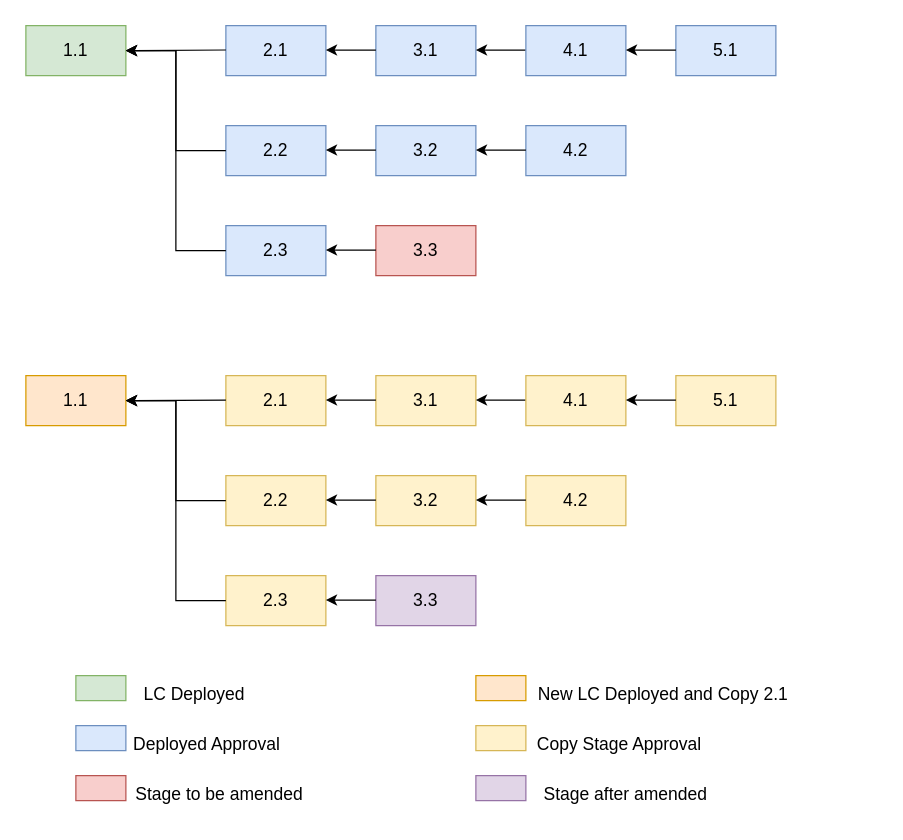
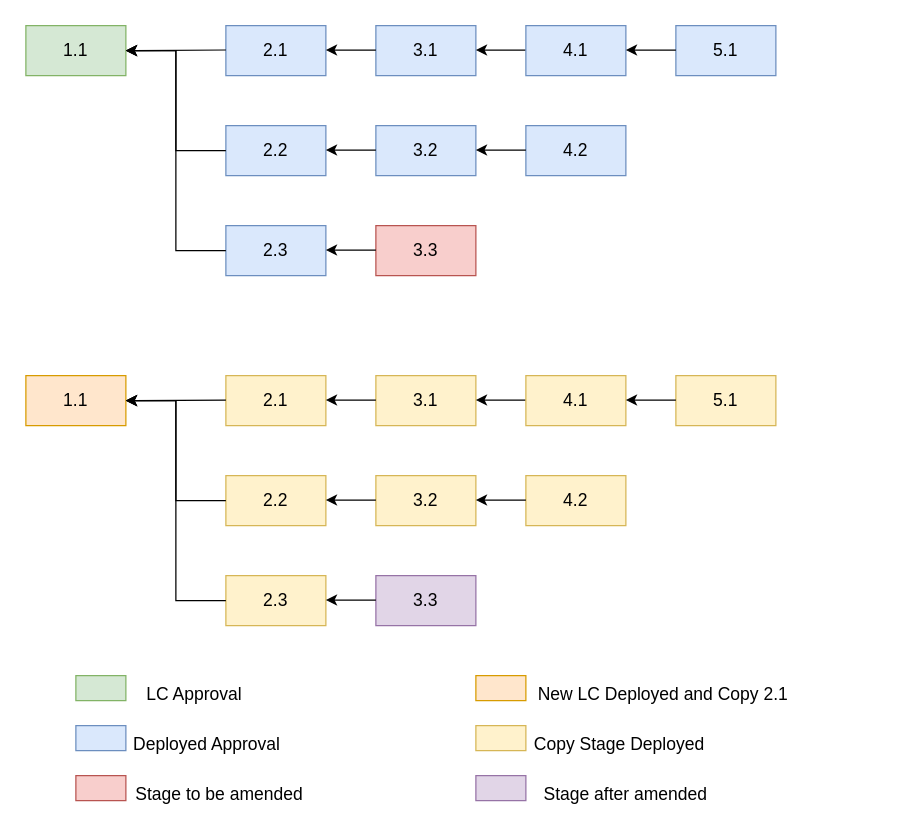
- <mxCell id="22" value="LC Deployed " style="text;html=1;strokeColor=none;fillColor=none;align=center;verticalAlign=middle;whiteSpace=wrap;rounded=0;fontSize=14;" vertex="1" parent="1"><mxGeometry x="60" y="540" width="190" height="30" as="geometry" /></mxCell>
+ <mxCell id="22" value="LC Approval " style="text;html=1;strokeColor=none;fillColor=none;align=center;verticalAlign=middle;whiteSpace=wrap;rounded=0;fontSize=14;" vertex="1" parent="1"><mxGeometry x="60" y="540" width="190" height="30" as="geometry" /></mxCell>
- <mxCell id="51" value="Copy Stage Approval" style="text;html=1;strokeColor=none;fillColor=none;align=center;verticalAlign=middle;whiteSpace=wrap;rounded=0;fontSize=14;" vertex="1" parent="1"><mxGeometry x="400" y="580" width="190" height="30" as="geometry" /></mxCell>
+ <mxCell id="51" value="Copy Stage Deployed" style="text;html=1;strokeColor=none;fillColor=none;align=center;verticalAlign=middle;whiteSpace=wrap;rounded=0;fontSize=14;" vertex="1" parent="1"><mxGeometry x="400" y="580" width="190" height="30" as="geometry" /></mxCell>
